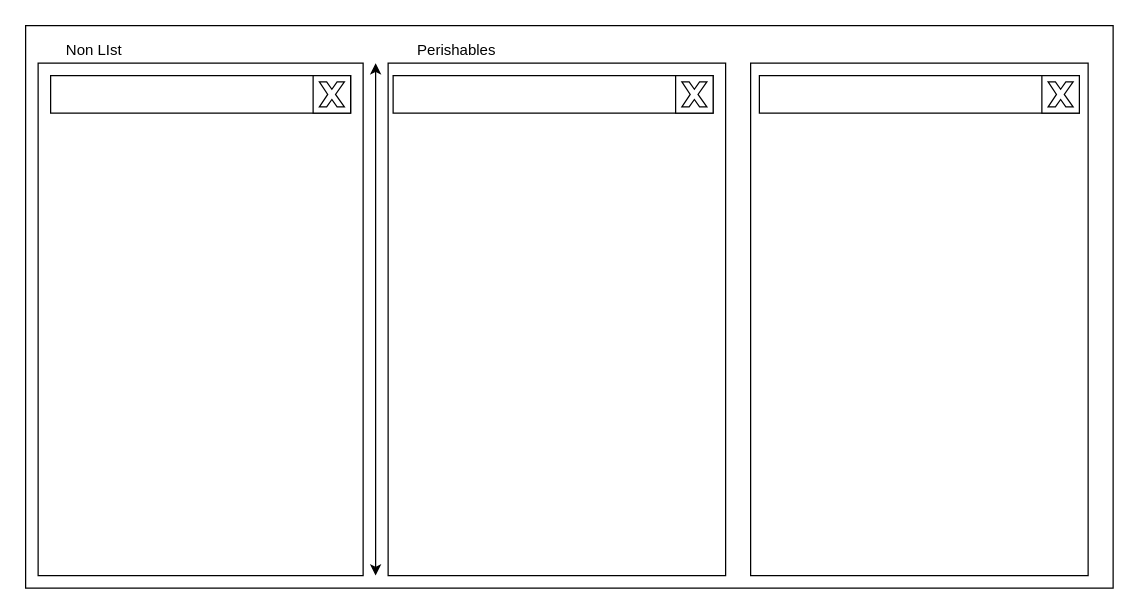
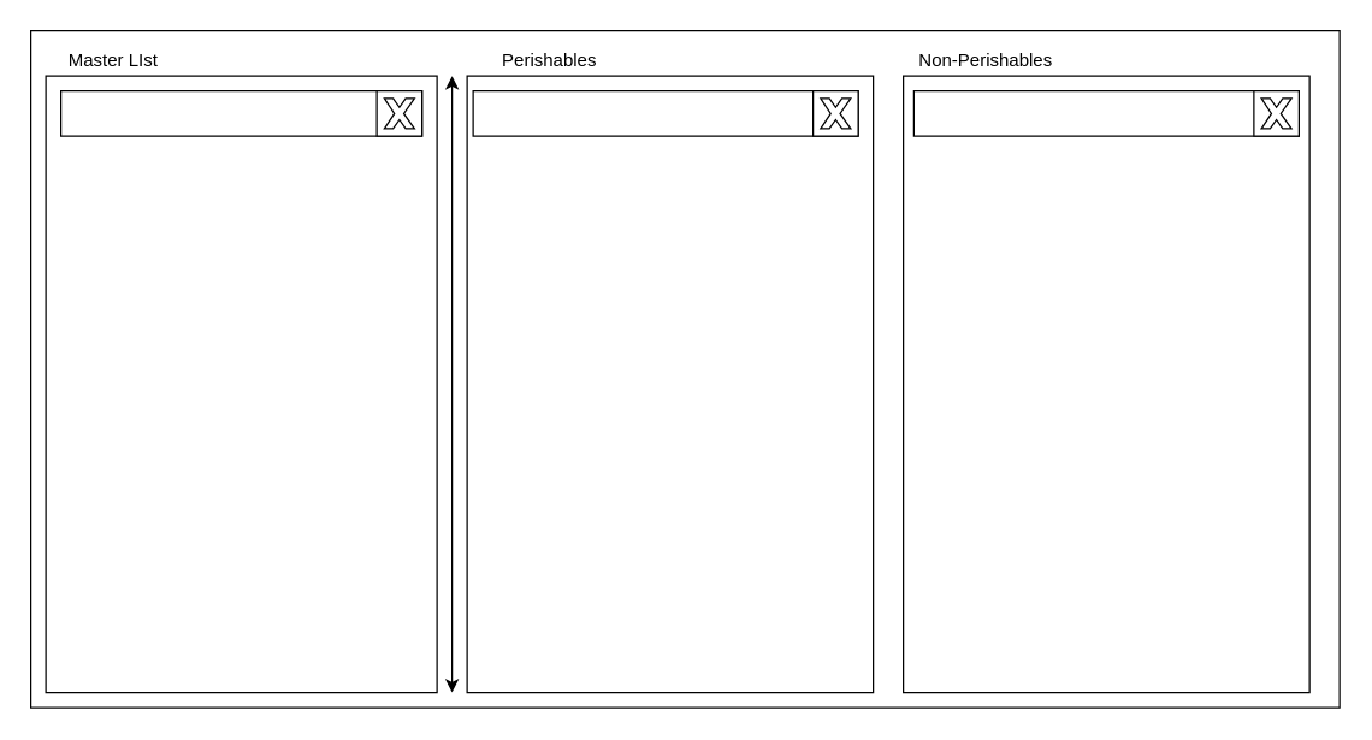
- <mxCell id="6" value="Non LIst" style="text;html=1;strokeColor=none;fillColor=none;align=center;verticalAlign=middle;whiteSpace=wrap;rounded=0;" vertex="1" parent="1"><mxGeometry y="30" width="110" height="20" as="geometry" x="20" /></mxCell>
+ <mxCell id="6" value="Master LIst" style="text;html=1;strokeColor=none;fillColor=none;align=center;verticalAlign=middle;whiteSpace=wrap;rounded=0;" vertex="1" parent="1"><mxGeometry y="30" width="110" height="20" as="geometry" x="20" /></mxCell>
+ <mxCell id="7" value="Non-Perishables" style="text;html=1;strokeColor=none;fillColor=none;align=center;verticalAlign=middle;whiteSpace=wrap;rounded=0;" vertex="1" parent="1"><mxGeometry x="600" y="30" width="110" height="20" as="geometry" /></mxCell>
